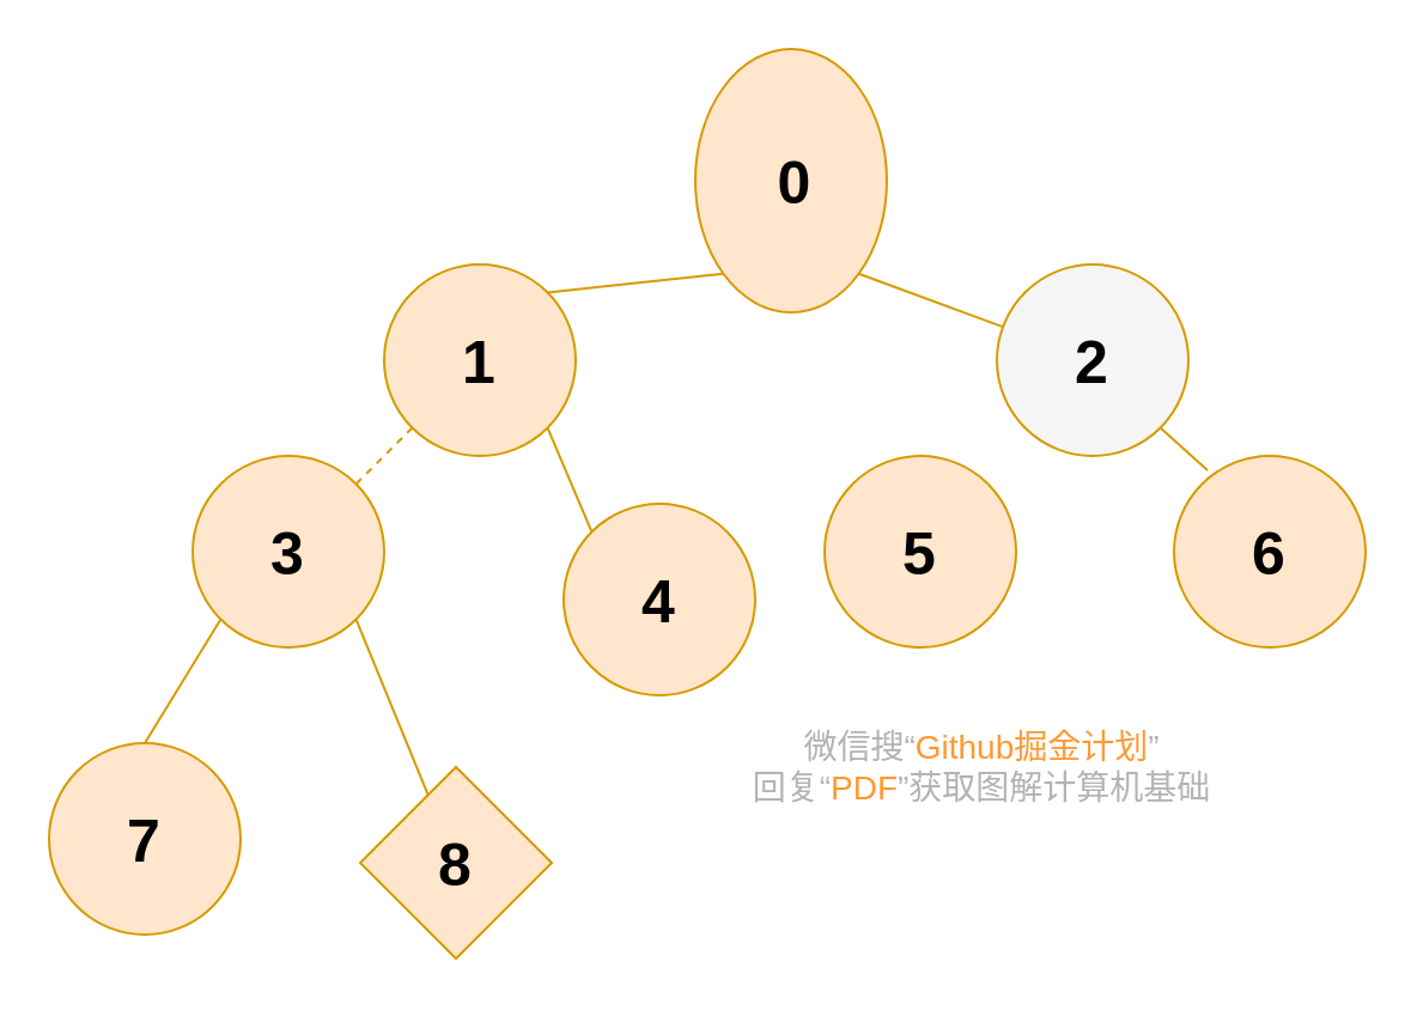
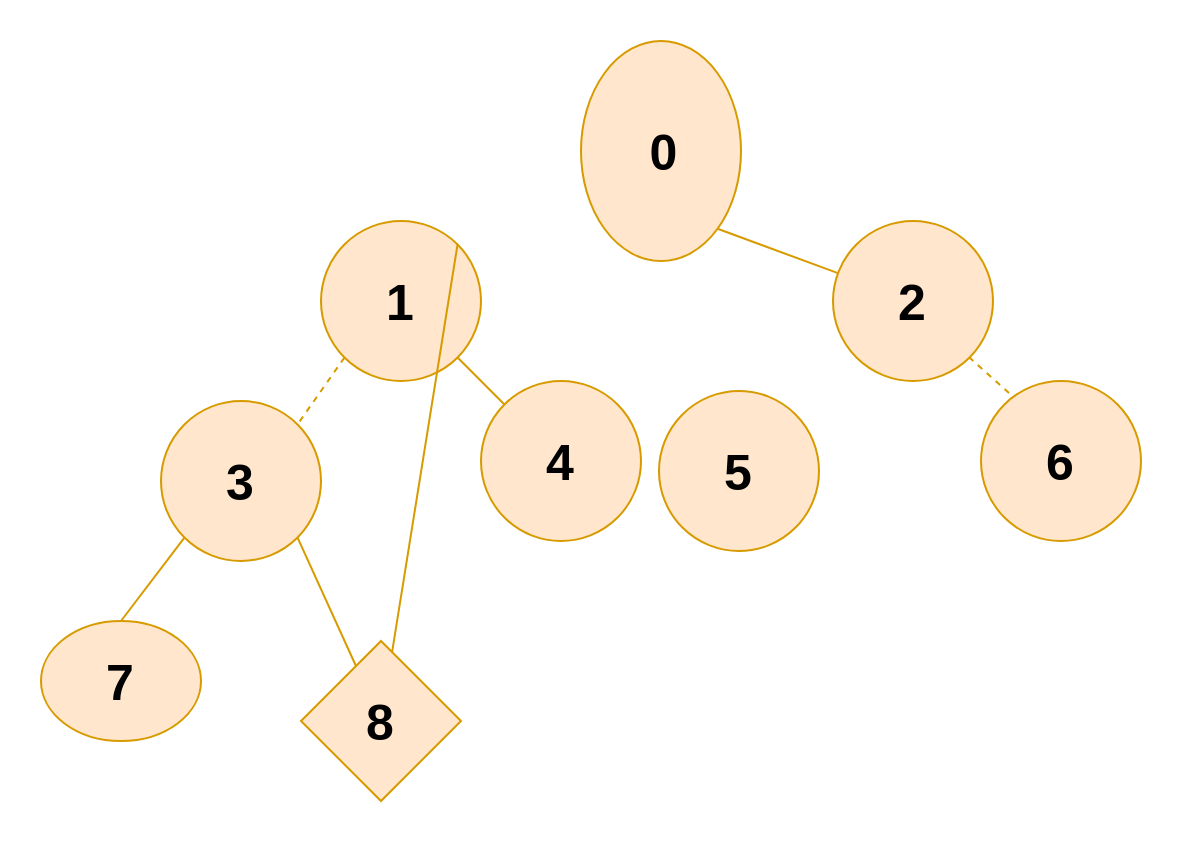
- <mxCell id="8" value="" style="endArrow=none;html=1;exitX=1;exitY=0;exitDx=0;exitDy=0;entryX=0;entryY=1;entryDx=0;entryDy=0;fillColor=#ffe6cc;strokeColor=#d79b00;" parent="1" source="5" target="2" edge="1"><mxGeometry width="50" height="50" relative="1" as="geometry"><mxPoint x="270" y="320" as="sourcePoint" /><mxPoint x="438" y="202" as="targetPoint" /></mxGeometry></mxCell>
+ <mxCell id="8" value="" style="endArrow=none;html=1;exitX=1;exitY=0;exitDx=0;exitDy=0;fillColor=#ffe6cc;strokeColor=#d79b00;" parent="1" source="5" target="15" edge="1"><mxGeometry width="50" height="50" relative="1" as="geometry"><mxPoint x="270" y="320" as="sourcePoint" /><mxPoint x="438" y="202" as="targetPoint" /></mxGeometry></mxCell>
- <mxCell id="4" value="&lt;b&gt;&lt;font style=&quot;font-size: 25px&quot;&gt;2&lt;/font&gt;&lt;/b&gt;" style="ellipse;whiteSpace=wrap;html=1;aspect=fixed;fillColor=#f5f5f5;strokeColor=#d79b00;" parent="1" vertex="1"><mxGeometry x="416" y="110" width="80" height="80" as="geometry" /></mxCell>
+ <mxCell id="4" value="&lt;b&gt;&lt;font style=&quot;font-size: 25px&quot;&gt;2&lt;/font&gt;&lt;/b&gt;" style="ellipse;whiteSpace=wrap;html=1;aspect=fixed;fillColor=#ffe6cc;strokeColor=#d79b00;" parent="1" vertex="1"><mxGeometry x="416" y="110" width="80" height="80" as="geometry" /></mxCell>
- <mxCell id="13" value="" style="endArrow=none;html=1;entryX=1;entryY=1;entryDx=0;entryDy=0;fillColor=#ffe6cc;strokeColor=#d79b00;exitX=0.175;exitY=0.075;exitDx=0;exitDy=0;exitPerimeter=0;" parent="1" source="12" target="4" edge="1"><mxGeometry width="50" height="50" relative="1" as="geometry"><mxPoint x="428.966" y="220.574" as="sourcePoint" /><mxPoint x="466" y="200" as="targetPoint" /></mxGeometry></mxCell>
+ <mxCell id="13" value="" style="endArrow=none;html=1;entryX=1;entryY=1;entryDx=0;entryDy=0;fillColor=#ffe6cc;strokeColor=#d79b00;exitX=0.175;exitY=0.075;exitDx=0;exitDy=0;exitPerimeter=0;dashed=1;" parent="1" source="12" target="4" edge="1"><mxGeometry width="50" height="50" relative="1" as="geometry"><mxPoint x="428.966" y="220.574" as="sourcePoint" /><mxPoint x="466" y="200" as="targetPoint" /></mxGeometry></mxCell>
- <mxCell id="6" value="&lt;b&gt;&lt;font style=&quot;font-size: 25px&quot;&gt;3&lt;/font&gt;&lt;/b&gt;" style="ellipse;whiteSpace=wrap;html=1;aspect=fixed;fillColor=#ffe6cc;strokeColor=#d79b00;" parent="1" vertex="1"><mxGeometry x="80" y="190" width="80" height="80" as="geometry" /></mxCell>
+ <mxCell id="6" value="&lt;b&gt;&lt;font style=&quot;font-size: 25px&quot;&gt;3&lt;/font&gt;&lt;/b&gt;" style="ellipse;whiteSpace=wrap;html=1;aspect=fixed;fillColor=#ffe6cc;strokeColor=#d79b00;" parent="1" vertex="1"><mxGeometry x="80" y="200" width="80" height="80" as="geometry" /></mxCell>
- <mxCell id="7" value="&lt;b&gt;&lt;font style=&quot;font-size: 25px&quot;&gt;5&lt;/font&gt;&lt;/b&gt;" style="ellipse;whiteSpace=wrap;html=1;aspect=fixed;fillColor=#ffe6cc;strokeColor=#d79b00;" parent="1" vertex="1"><mxGeometry x="344" y="190" width="80" height="80" as="geometry" /></mxCell>
+ <mxCell id="7" value="&lt;b&gt;&lt;font style=&quot;font-size: 25px&quot;&gt;5&lt;/font&gt;&lt;/b&gt;" style="ellipse;whiteSpace=wrap;html=1;aspect=fixed;fillColor=#ffe6cc;strokeColor=#d79b00;" parent="1" vertex="1"><mxGeometry x="329" y="195" width="80" height="80" as="geometry" /></mxCell>
- <mxCell id="10" value="&lt;span style=&quot;font-size: 25px&quot;&gt;&lt;b&gt;4&lt;/b&gt;&lt;/span&gt;" style="ellipse;whiteSpace=wrap;html=1;aspect=fixed;fillColor=#ffe6cc;strokeColor=#d79b00;" parent="1" vertex="1"><mxGeometry x="235" y="210" width="80" height="80" as="geometry" /></mxCell>
+ <mxCell id="10" value="&lt;span style=&quot;font-size: 25px&quot;&gt;&lt;b&gt;4&lt;/b&gt;&lt;/span&gt;" style="ellipse;whiteSpace=wrap;html=1;aspect=fixed;fillColor=#ffe6cc;strokeColor=#d79b00;" parent="1" vertex="1"><mxGeometry x="240" y="190" width="80" height="80" as="geometry" /></mxCell>
- <mxCell id="18" value="微信搜“&lt;font color=&quot;#ff9933&quot;&gt;Github掘金计划&lt;/font&gt;”&lt;br style=&quot;font-size: 14px&quot;&gt;回复“&lt;font color=&quot;#ff9933&quot;&gt;PDF&lt;/font&gt;”获取图解计算机基础" style="text;html=1;strokeColor=none;fillColor=none;align=center;verticalAlign=middle;whiteSpace=wrap;rounded=0;labelBackgroundColor=none;fontSize=14;fontColor=#B3B3B3;" parent="1" vertex="1"><mxGeometry x="300" y="310" width="220" height="20" as="geometry" /></mxCell>
- <mxCell id="14" value="&lt;b&gt;&lt;font style=&quot;font-size: 25px&quot;&gt;7&lt;/font&gt;&lt;/b&gt;" style="ellipse;whiteSpace=wrap;html=1;aspect=fixed;fillColor=#ffe6cc;strokeColor=#d79b00;" parent="1" vertex="1"><mxGeometry x="20" y="310" width="80" height="80" as="geometry" /></mxCell>
+ <mxCell id="14" value="&lt;b&gt;&lt;font style=&quot;font-size: 25px&quot;&gt;7&lt;/font&gt;&lt;/b&gt;" style="ellipse;whiteSpace=wrap;html=1;aspect=fixed;fillColor=#ffe6cc;strokeColor=#d79b00;" parent="1" vertex="1"><mxGeometry x="20" y="310" width="80" height="60" as="geometry" /></mxCell>
